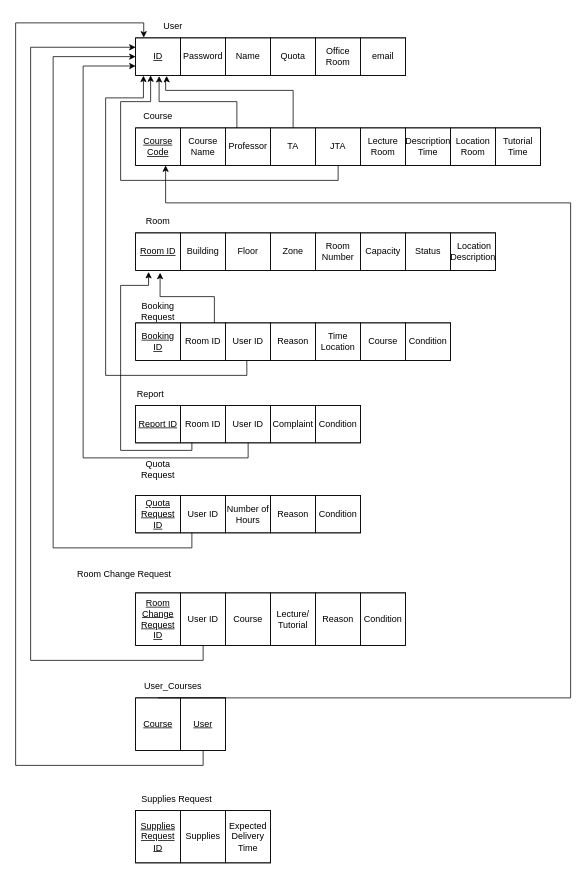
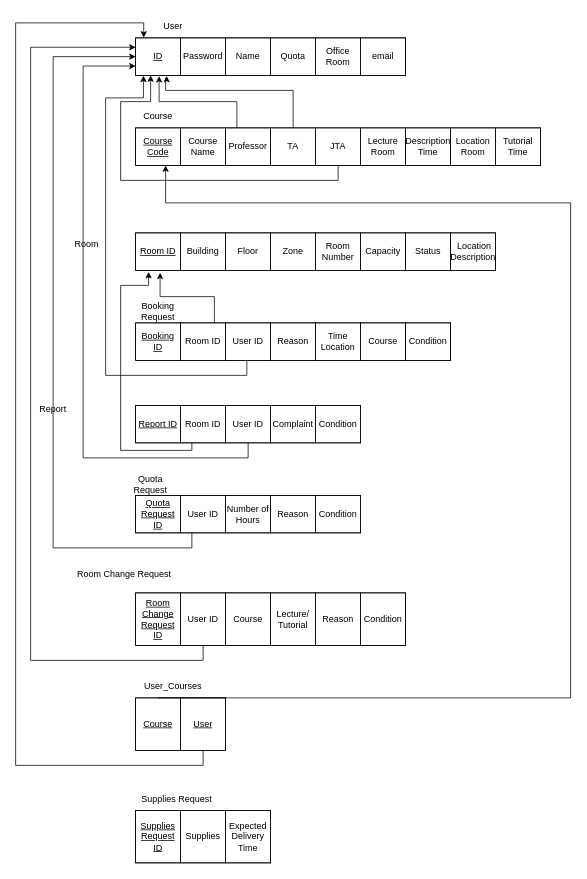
- <mxCell id="84" value="Room" style="text;html=1;align=center;verticalAlign=middle;whiteSpace=wrap;rounded=0;" vertex="1" parent="1"><mxGeometry x="180" y="280" width="60" height="30" as="geometry" /></mxCell>
+ <mxCell id="84" value="Room" style="text;html=1;align=center;verticalAlign=middle;whiteSpace=wrap;rounded=0;" vertex="1" parent="1"><mxGeometry x="85" y="310" width="60" height="30" as="geometry" /></mxCell>
- <mxCell id="86" value="Report" style="text;html=1;align=center;verticalAlign=middle;whiteSpace=wrap;rounded=0;" vertex="1" parent="1"><mxGeometry x="170" y="510" width="60" height="30" as="geometry" /></mxCell>
+ <mxCell id="86" value="Report" style="text;html=1;align=center;verticalAlign=middle;whiteSpace=wrap;rounded=0;" vertex="1" parent="1"><mxGeometry x="40" y="530" width="60" height="30" as="geometry" /></mxCell>
- <mxCell id="87" value="Quota Request" style="text;html=1;align=center;verticalAlign=middle;whiteSpace=wrap;rounded=0;" vertex="1" parent="1"><mxGeometry x="180" y="610" width="60" height="30" as="geometry" /></mxCell>
+ <mxCell id="87" value="Quota Request" style="text;html=1;align=center;verticalAlign=middle;whiteSpace=wrap;rounded=0;" vertex="1" parent="1"><mxGeometry x="170" y="630" width="60" height="30" as="geometry" /></mxCell>
